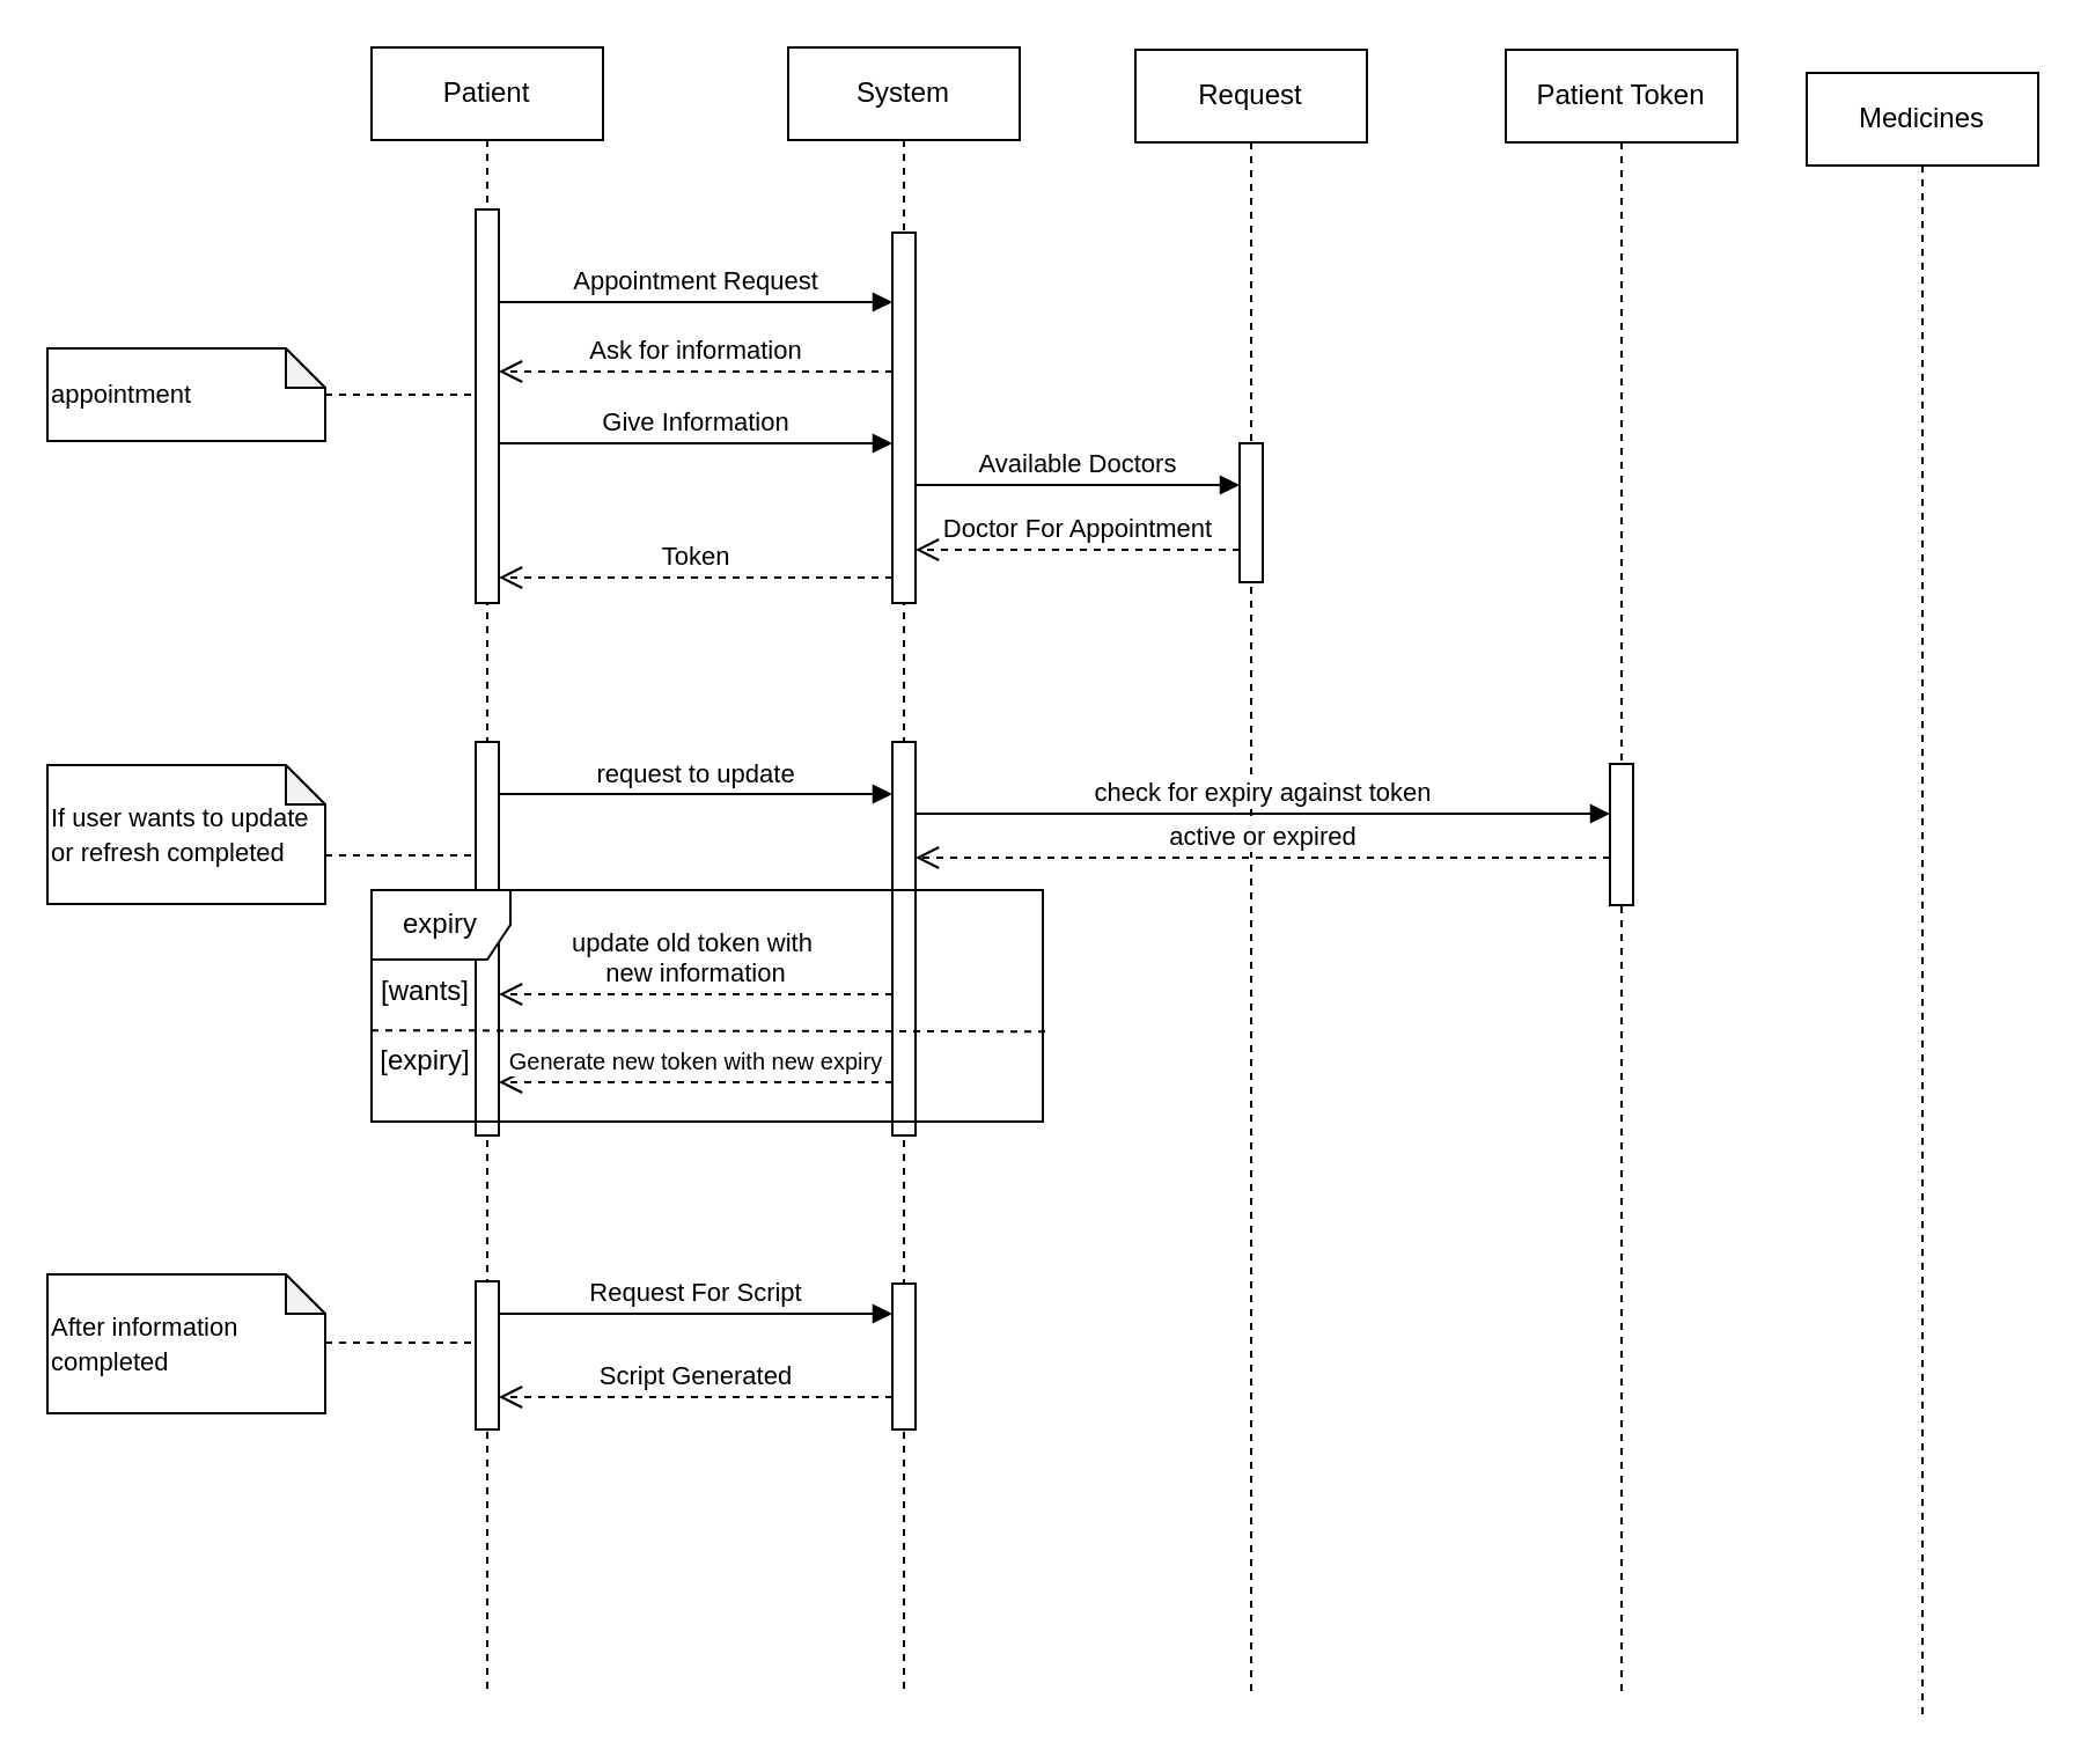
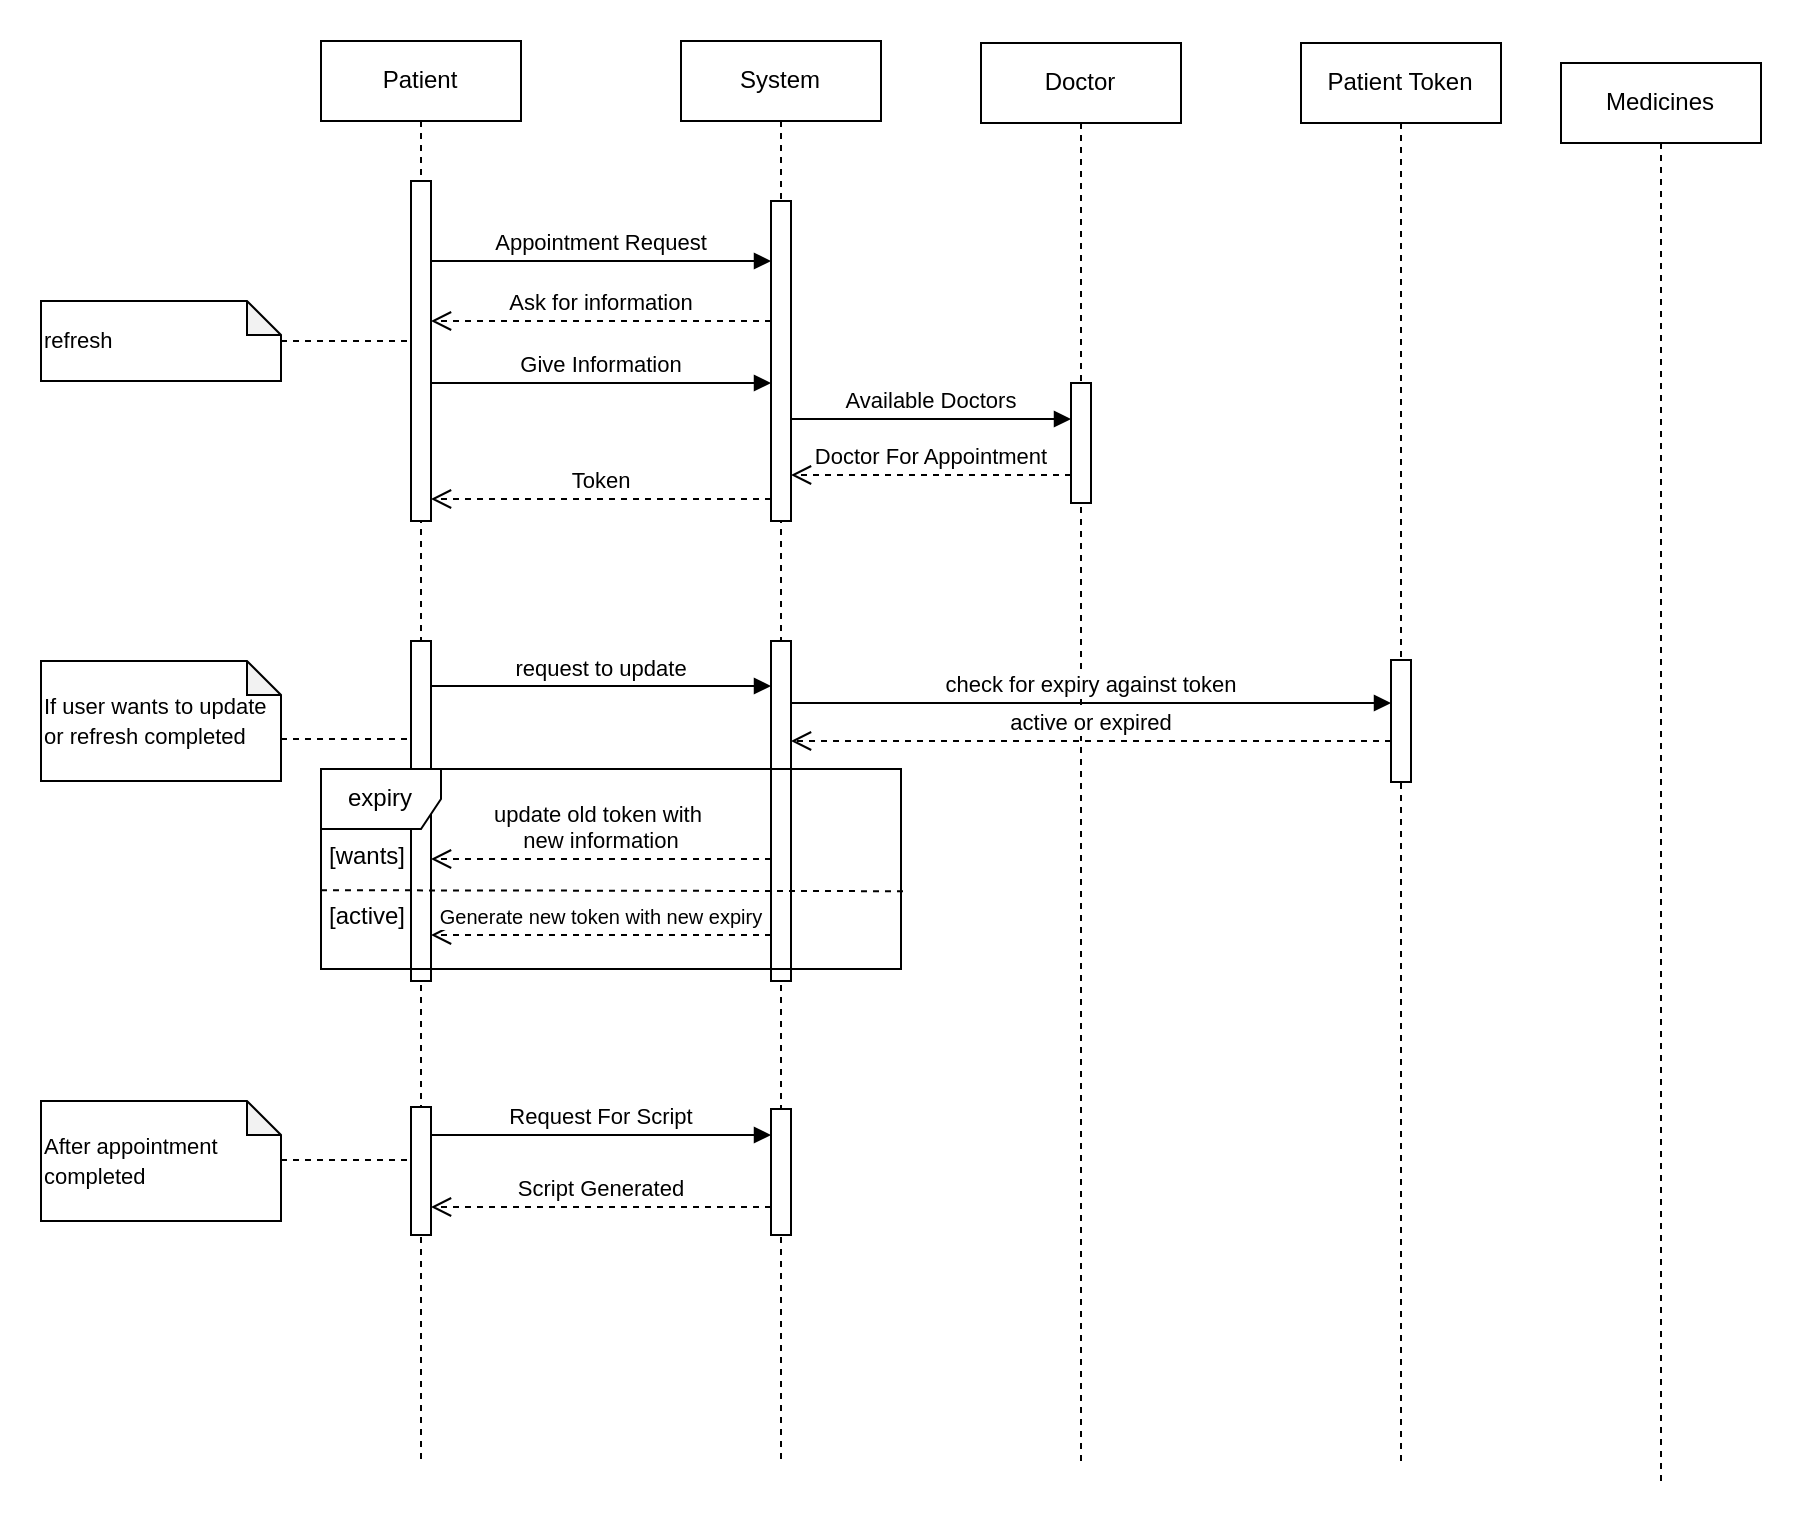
- <mxCell id="13" value="Request" style="shape=umlLifeline;perimeter=lifelinePerimeter;whiteSpace=wrap;html=1;container=1;dropTarget=0;collapsible=0;recursiveResize=0;outlineConnect=0;portConstraint=eastwest;newEdgeStyle={&quot;curved&quot;:0,&quot;rounded&quot;:0};" parent="1" vertex="1"><mxGeometry x="490" y="21" width="100" height="709" as="geometry" /></mxCell>
+ <mxCell id="13" value="Doctor" style="shape=umlLifeline;perimeter=lifelinePerimeter;whiteSpace=wrap;html=1;container=1;dropTarget=0;collapsible=0;recursiveResize=0;outlineConnect=0;portConstraint=eastwest;newEdgeStyle={&quot;curved&quot;:0,&quot;rounded&quot;:0};" parent="1" vertex="1"><mxGeometry x="490" y="21" width="100" height="709" as="geometry" /></mxCell>
- <mxCell id="33" value="&lt;font style=&quot;font-size: 11px;&quot;&gt;appointment&lt;/font&gt;" style="shape=note;whiteSpace=wrap;html=1;backgroundOutline=1;darkOpacity=0.05;align=left;size=17;" parent="1" vertex="1"><mxGeometry x="20" y="150" width="120" height="40" as="geometry" /></mxCell>
+ <mxCell id="33" value="&lt;font style=&quot;font-size: 11px;&quot;&gt;refresh&lt;/font&gt;" style="shape=note;whiteSpace=wrap;html=1;backgroundOutline=1;darkOpacity=0.05;align=left;size=17;" parent="1" vertex="1"><mxGeometry x="20" y="150" width="120" height="40" as="geometry" /></mxCell>
- <mxCell id="32" value="[expiry]" style="text;html=1;align=center;verticalAlign=middle;resizable=0;points=[];autosize=1;strokeColor=none;fillColor=none;" parent="1" vertex="1"><mxGeometry x="153" y="443" width="60" height="30" as="geometry" /></mxCell>
+ <mxCell id="32" value="[active]" style="text;html=1;align=center;verticalAlign=middle;resizable=0;points=[];autosize=1;strokeColor=none;fillColor=none;" parent="1" vertex="1"><mxGeometry x="153" y="443" width="60" height="30" as="geometry" /></mxCell>
- <mxCell id="35" value="&lt;font style=&quot;font-size: 11px;&quot;&gt;After information completed&lt;/font&gt;" style="shape=note;whiteSpace=wrap;html=1;backgroundOutline=1;darkOpacity=0.05;align=left;size=17;" parent="1" vertex="1"><mxGeometry x="20" y="550" width="120" height="60" as="geometry" /></mxCell>
+ <mxCell id="35" value="&lt;font style=&quot;font-size: 11px;&quot;&gt;After appointment completed&lt;/font&gt;" style="shape=note;whiteSpace=wrap;html=1;backgroundOutline=1;darkOpacity=0.05;align=left;size=17;" parent="1" vertex="1"><mxGeometry x="20" y="550" width="120" height="60" as="geometry" /></mxCell>
